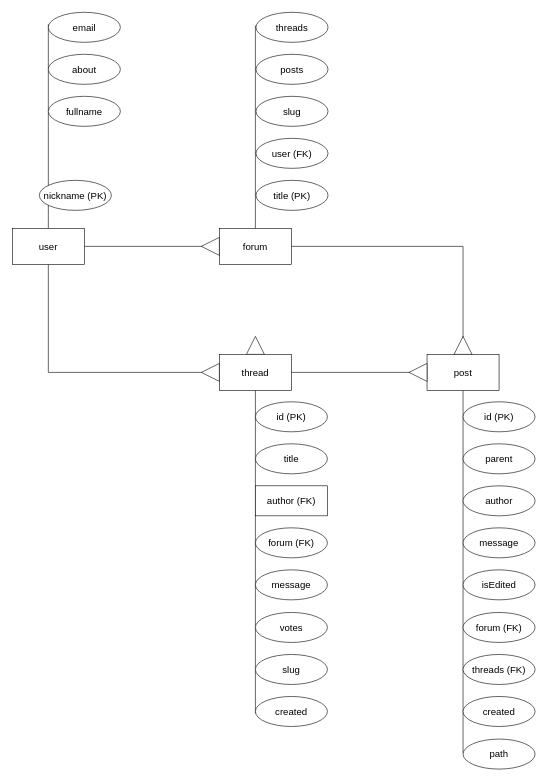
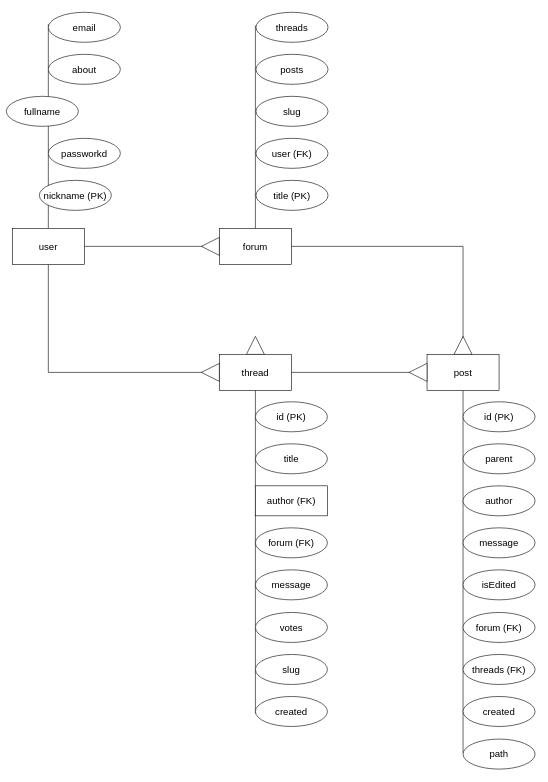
- <mxCell id="8" value="fullname" style="ellipse;whiteSpace=wrap;html=1;fontSize=16;" vertex="1" parent="1"><mxGeometry x="80" y="160" width="120" height="50" as="geometry" /></mxCell>
+ <mxCell id="8" value="fullname" style="ellipse;whiteSpace=wrap;html=1;fontSize=16;" vertex="1" parent="1"><mxGeometry x="10" y="160" width="120" height="50" as="geometry" /></mxCell>
+ <mxCell id="7" value="passworkd" style="ellipse;whiteSpace=wrap;html=1;fontSize=16;" vertex="1" parent="1"><mxGeometry x="80" y="230" width="120" height="50" as="geometry" /></mxCell>
